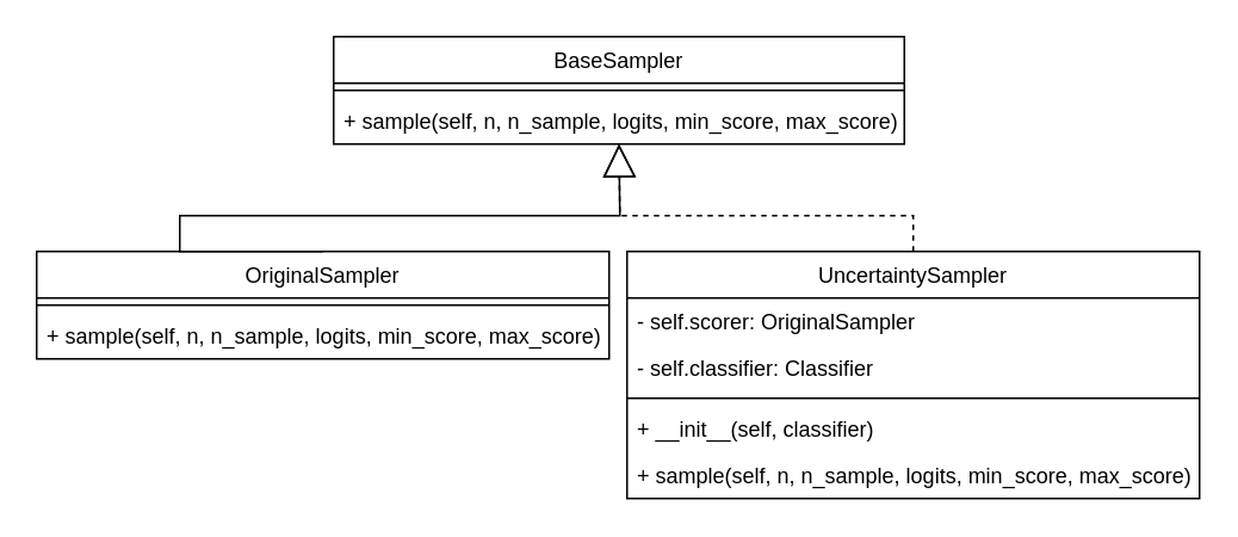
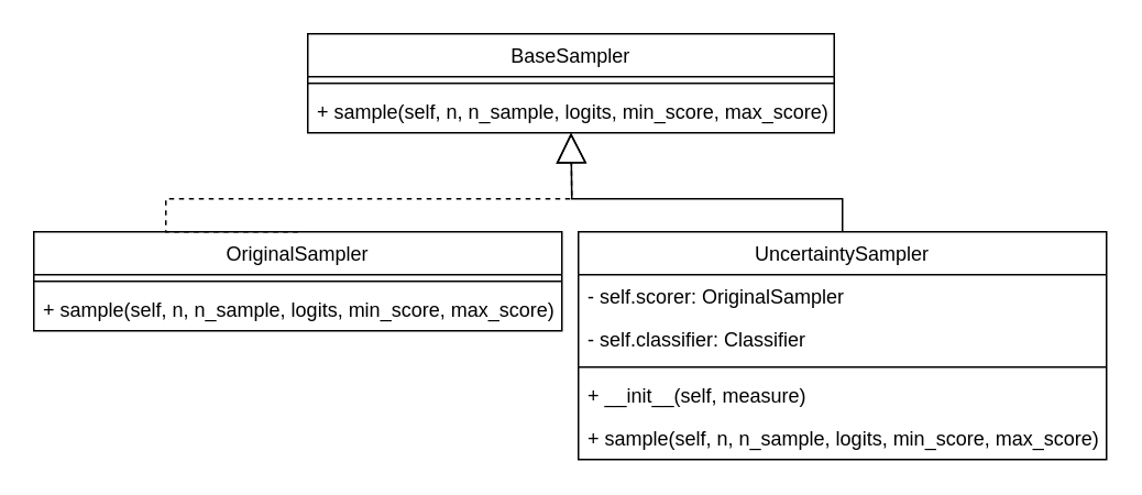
- <mxCell id="15" value="" style="endArrow=block;endSize=16;endFill=0;html=1;rounded=0;exitX=0.5;exitY=0;exitDx=0;exitDy=0;entryX=0.5;entryY=1;entryDx=0;entryDy=0;" parent="1" source="5" target="2" edge="1"><mxGeometry x="-0.625" y="3" width="160" relative="1" as="geometry"><mxPoint x="435" y="180" as="sourcePoint" /><mxPoint x="350" y="90" as="targetPoint" /><mxPoint as="offset" /><Array as="points"><mxPoint x="100" y="140" /><mxPoint x="100" y="120" /><mxPoint x="346" y="120" /></Array></mxGeometry></mxCell>
+ <mxCell id="15" value="" style="endArrow=block;endSize=16;endFill=0;html=1;rounded=0;exitX=0.5;exitY=0;exitDx=0;exitDy=0;entryX=0.5;entryY=1;entryDx=0;entryDy=0;dashed=1;" parent="1" source="5" target="2" edge="1"><mxGeometry x="-0.625" y="3" width="160" relative="1" as="geometry"><mxPoint x="435" y="180" as="sourcePoint" /><mxPoint x="350" y="90" as="targetPoint" /><mxPoint as="offset" /><Array as="points"><mxPoint x="100" y="140" /><mxPoint x="100" y="120" /><mxPoint x="346" y="120" /></Array></mxGeometry></mxCell>
- <mxCell id="14" value="" style="endArrow=block;endSize=16;endFill=0;html=1;rounded=0;entryX=0.5;entryY=1;entryDx=0;entryDy=0;exitX=0.5;exitY=0;exitDx=0;exitDy=0;dashed=1;" parent="1" source="8" target="2" edge="1"><mxGeometry x="-0.625" y="3" width="160" relative="1" as="geometry"><mxPoint x="-13" y="559" as="sourcePoint" /><mxPoint x="-120" y="689" as="targetPoint" /><mxPoint as="offset" /><Array as="points"><mxPoint x="510" y="120" /><mxPoint x="346" y="120" /></Array></mxGeometry></mxCell>
+ <mxCell id="14" value="" style="endArrow=block;endSize=16;endFill=0;html=1;rounded=0;entryX=0.5;entryY=1;entryDx=0;entryDy=0;exitX=0.5;exitY=0;exitDx=0;exitDy=0;" parent="1" source="8" target="2" edge="1"><mxGeometry x="-0.625" y="3" width="160" relative="1" as="geometry"><mxPoint x="-13" y="559" as="sourcePoint" /><mxPoint x="-120" y="689" as="targetPoint" /><mxPoint as="offset" /><Array as="points"><mxPoint x="510" y="120" /><mxPoint x="346" y="120" /></Array></mxGeometry></mxCell>
- <mxCell id="12" value="+ __init__(self, classifier)" style="text;align=left;verticalAlign=top;spacingLeft=4;spacingRight=4;overflow=hidden;rotatable=0;points=[[0,0.5],[1,0.5]];portConstraint=eastwest;" parent="8" vertex="1"><mxGeometry y="86" width="320" height="26" as="geometry" /></mxCell>
+ <mxCell id="12" value="+ __init__(self, measure)" style="text;align=left;verticalAlign=top;spacingLeft=4;spacingRight=4;overflow=hidden;rotatable=0;points=[[0,0.5],[1,0.5]];portConstraint=eastwest;" parent="8" vertex="1"><mxGeometry y="86" width="320" height="26" as="geometry" /></mxCell>
